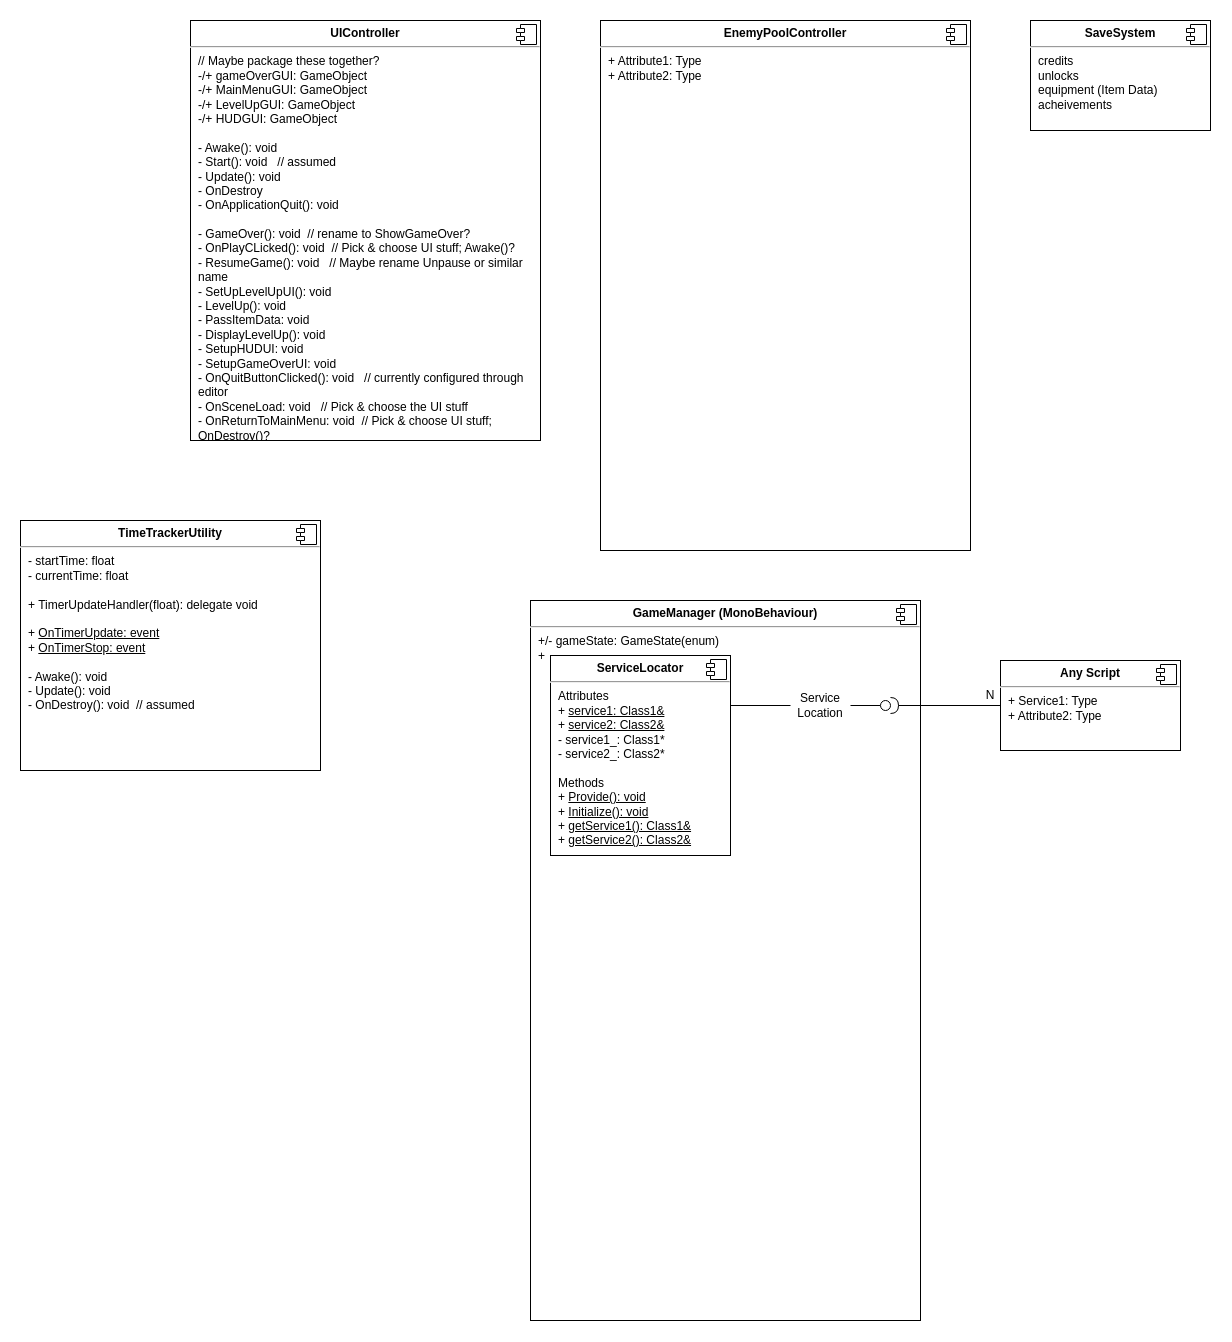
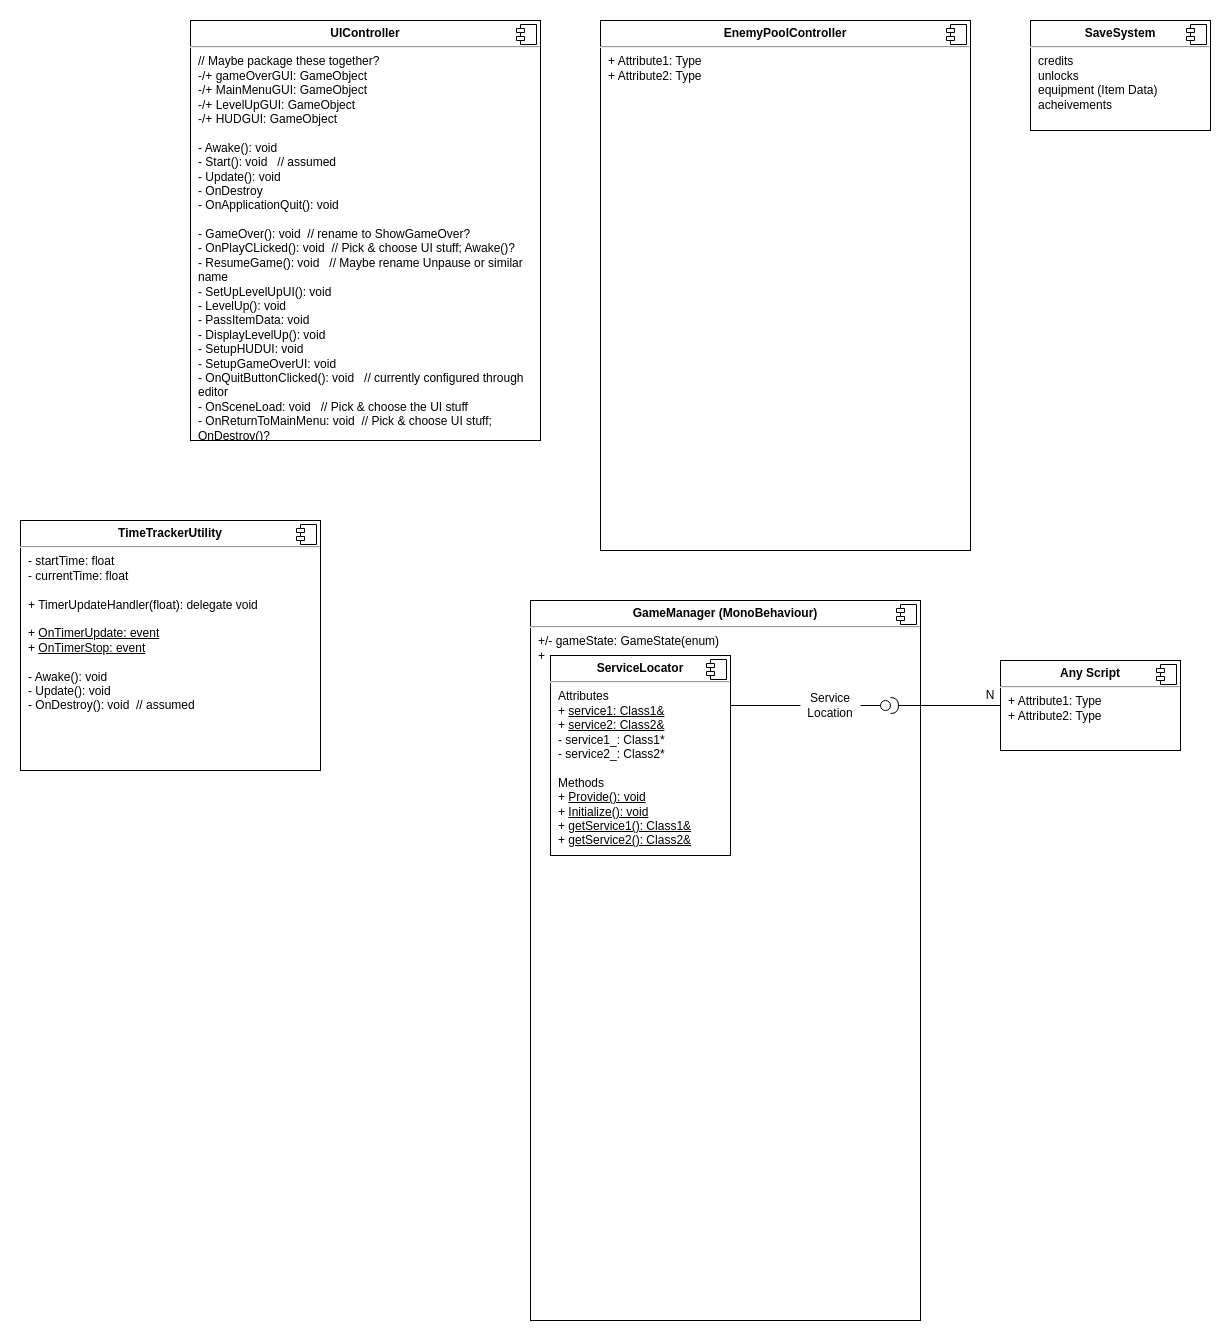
- <mxCell id="11" value="&lt;p style=&quot;margin:0px;margin-top:6px;text-align:center;&quot;&gt;&lt;b&gt;Any Script&lt;/b&gt;&lt;/p&gt;&lt;hr&gt;&lt;p style=&quot;margin:0px;margin-left:8px;&quot;&gt;+ Service1: Type&lt;br&gt;+ Attribute2: Type&lt;/p&gt;" style="align=left;overflow=fill;html=1;dropTarget=0;whiteSpace=wrap;" parent="1" vertex="1"><mxGeometry x="1000" y="660" width="180" height="90" as="geometry" /></mxCell>
+ <mxCell id="11" value="&lt;p style=&quot;margin:0px;margin-top:6px;text-align:center;&quot;&gt;&lt;b&gt;Any Script&lt;/b&gt;&lt;/p&gt;&lt;hr&gt;&lt;p style=&quot;margin:0px;margin-left:8px;&quot;&gt;+ Attribute1: Type&lt;br&gt;+ Attribute2: Type&lt;/p&gt;" style="align=left;overflow=fill;html=1;dropTarget=0;whiteSpace=wrap;" parent="1" vertex="1"><mxGeometry x="1000" y="660" width="180" height="90" as="geometry" /></mxCell>
- <mxCell id="10" value="Service Location" style="text;html=1;strokeColor=none;fillColor=none;align=center;verticalAlign=middle;whiteSpace=wrap;rounded=0;" parent="1" vertex="1"><mxGeometry x="790" y="690" width="60" height="30" as="geometry" /></mxCell>
+ <mxCell id="10" value="Service Location" style="text;html=1;strokeColor=none;fillColor=none;align=center;verticalAlign=middle;whiteSpace=wrap;rounded=0;" parent="1" vertex="1"><mxGeometry x="800" y="690" width="60" height="30" as="geometry" /></mxCell>
